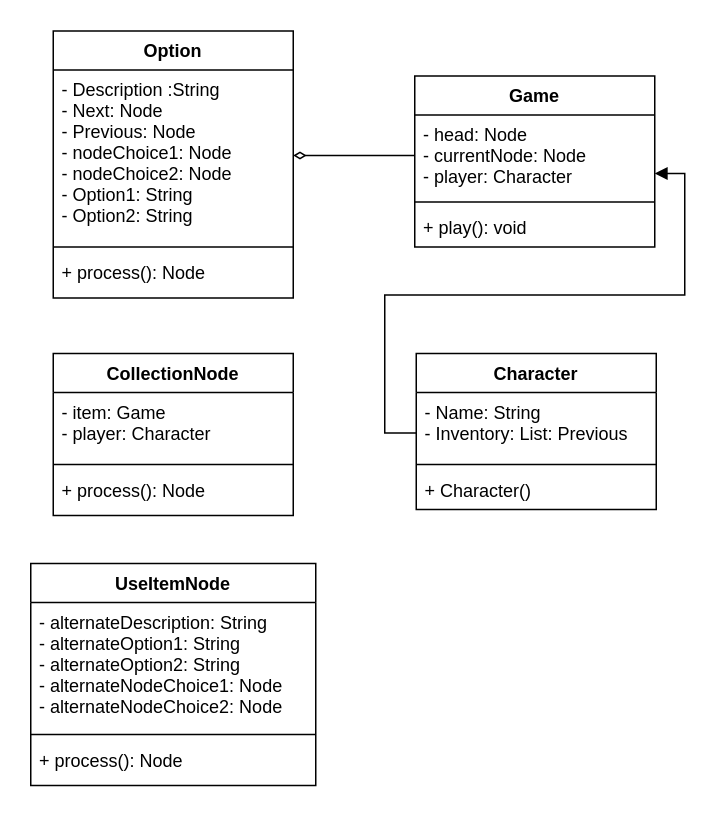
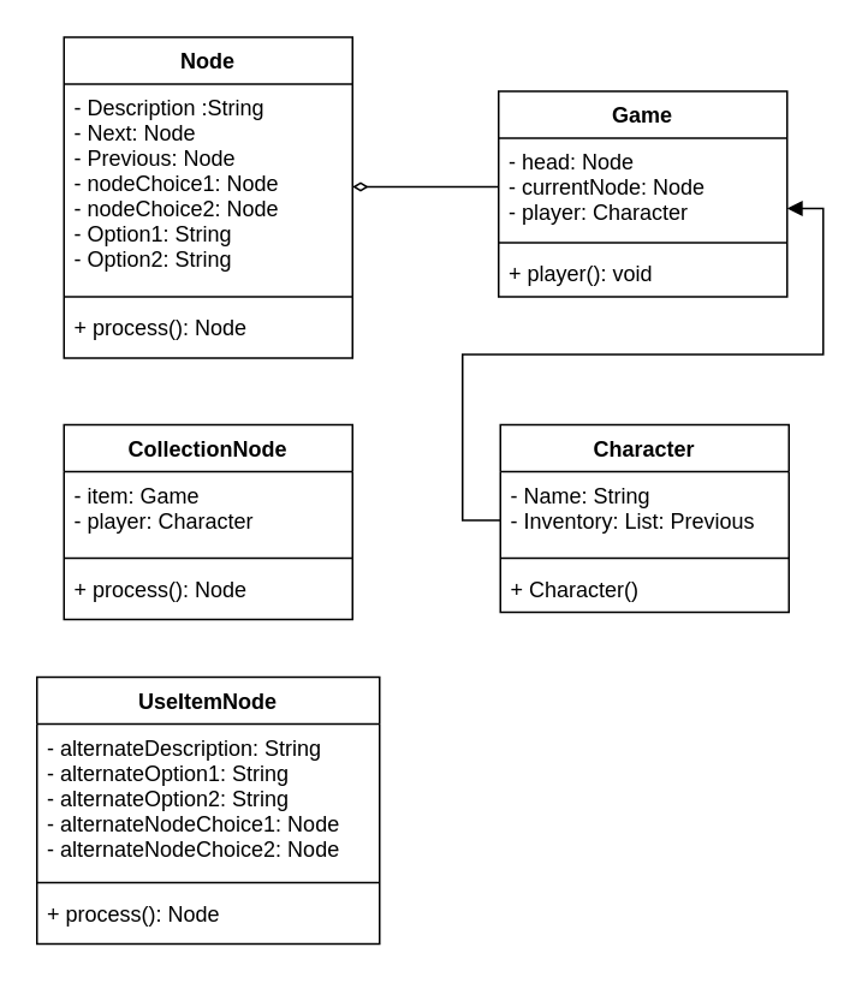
- <mxCell id="2" value="Option" style="swimlane;fontStyle=1;align=center;verticalAlign=top;childLayout=stackLayout;horizontal=1;startSize=26;horizontalStack=0;resizeParent=1;resizeParentMax=0;resizeLast=0;collapsible=1;marginBottom=0;" parent="1" vertex="1"><mxGeometry x="35" y="20" width="160" height="178" as="geometry"><mxRectangle x="120" y="200" width="130" height="30" as="alternateBounds" /></mxGeometry></mxCell>
+ <mxCell id="2" value="Node" style="swimlane;fontStyle=1;align=center;verticalAlign=top;childLayout=stackLayout;horizontal=1;startSize=26;horizontalStack=0;resizeParent=1;resizeParentMax=0;resizeLast=0;collapsible=1;marginBottom=0;" parent="1" vertex="1"><mxGeometry x="35" y="20" width="160" height="178" as="geometry"><mxRectangle x="120" y="200" width="130" height="30" as="alternateBounds" /></mxGeometry></mxCell>
- <mxCell id="9" value="+ play(): void" style="text;strokeColor=none;fillColor=none;align=left;verticalAlign=top;spacingLeft=4;spacingRight=4;overflow=hidden;rotatable=0;points=[[0,0.5],[1,0.5]];portConstraint=eastwest;" parent="6" vertex="1"><mxGeometry y="88" width="160" height="26" as="geometry" /></mxCell>
+ <mxCell id="9" value="+ player(): void" style="text;strokeColor=none;fillColor=none;align=left;verticalAlign=top;spacingLeft=4;spacingRight=4;overflow=hidden;rotatable=0;points=[[0,0.5],[1,0.5]];portConstraint=eastwest;" parent="6" vertex="1"><mxGeometry y="88" width="160" height="26" as="geometry" /></mxCell>
